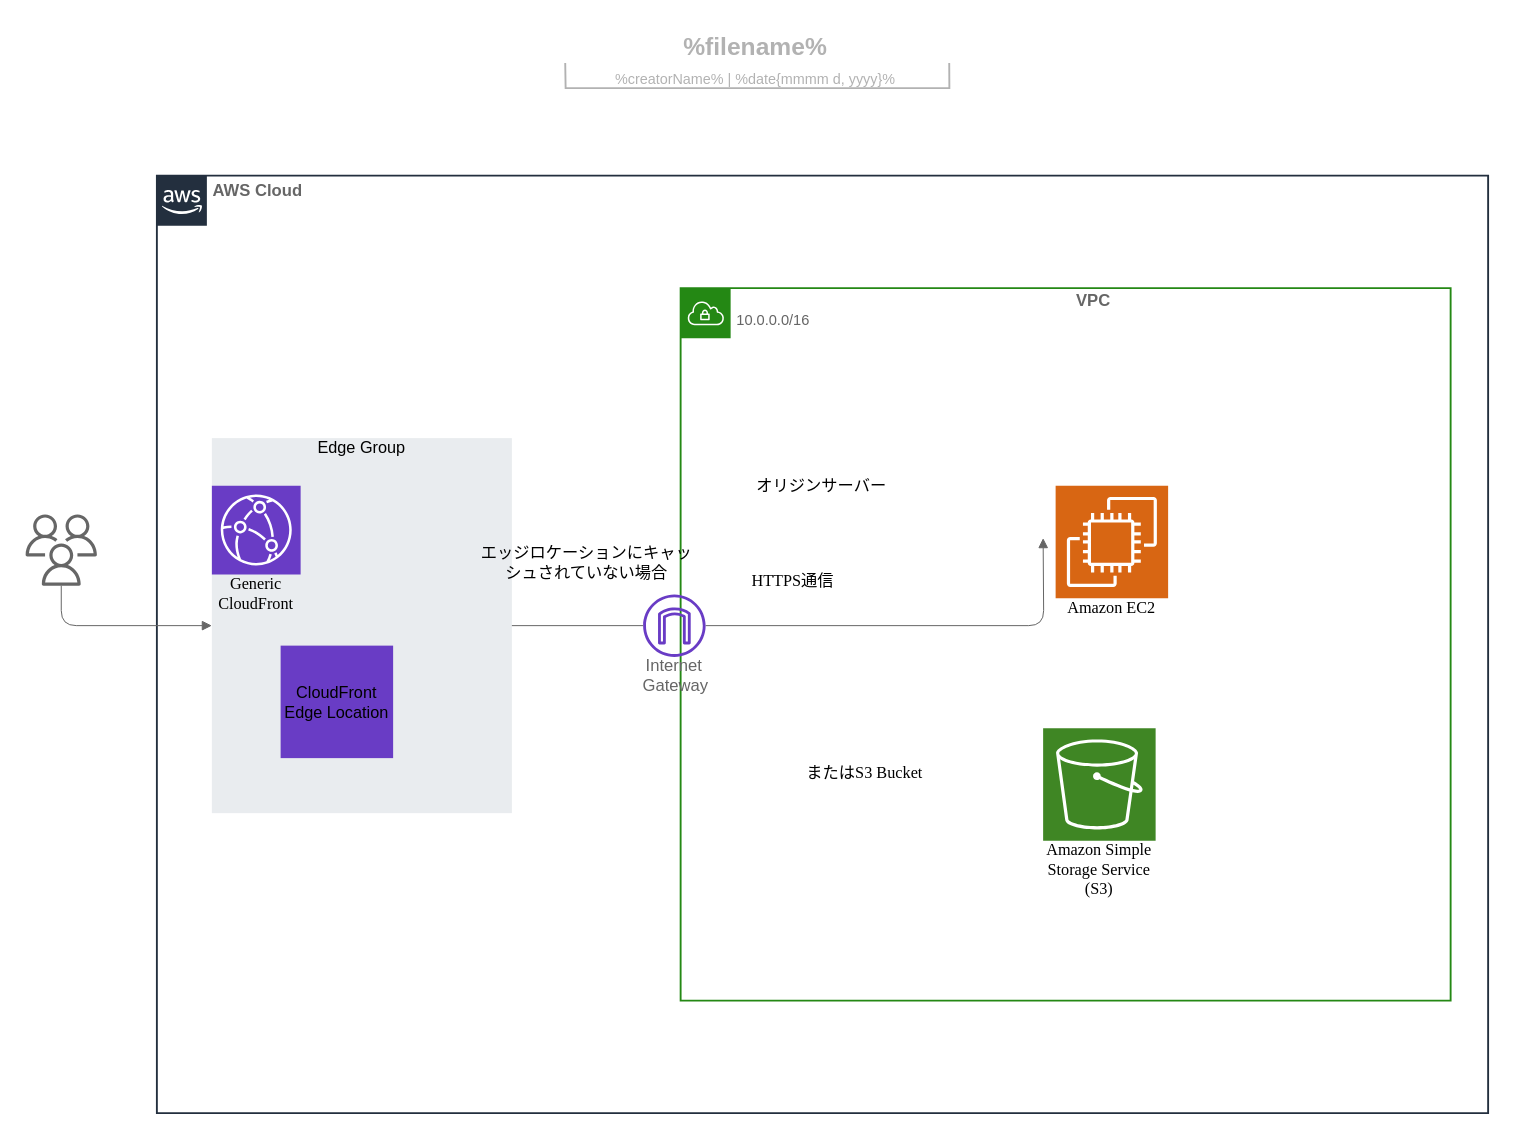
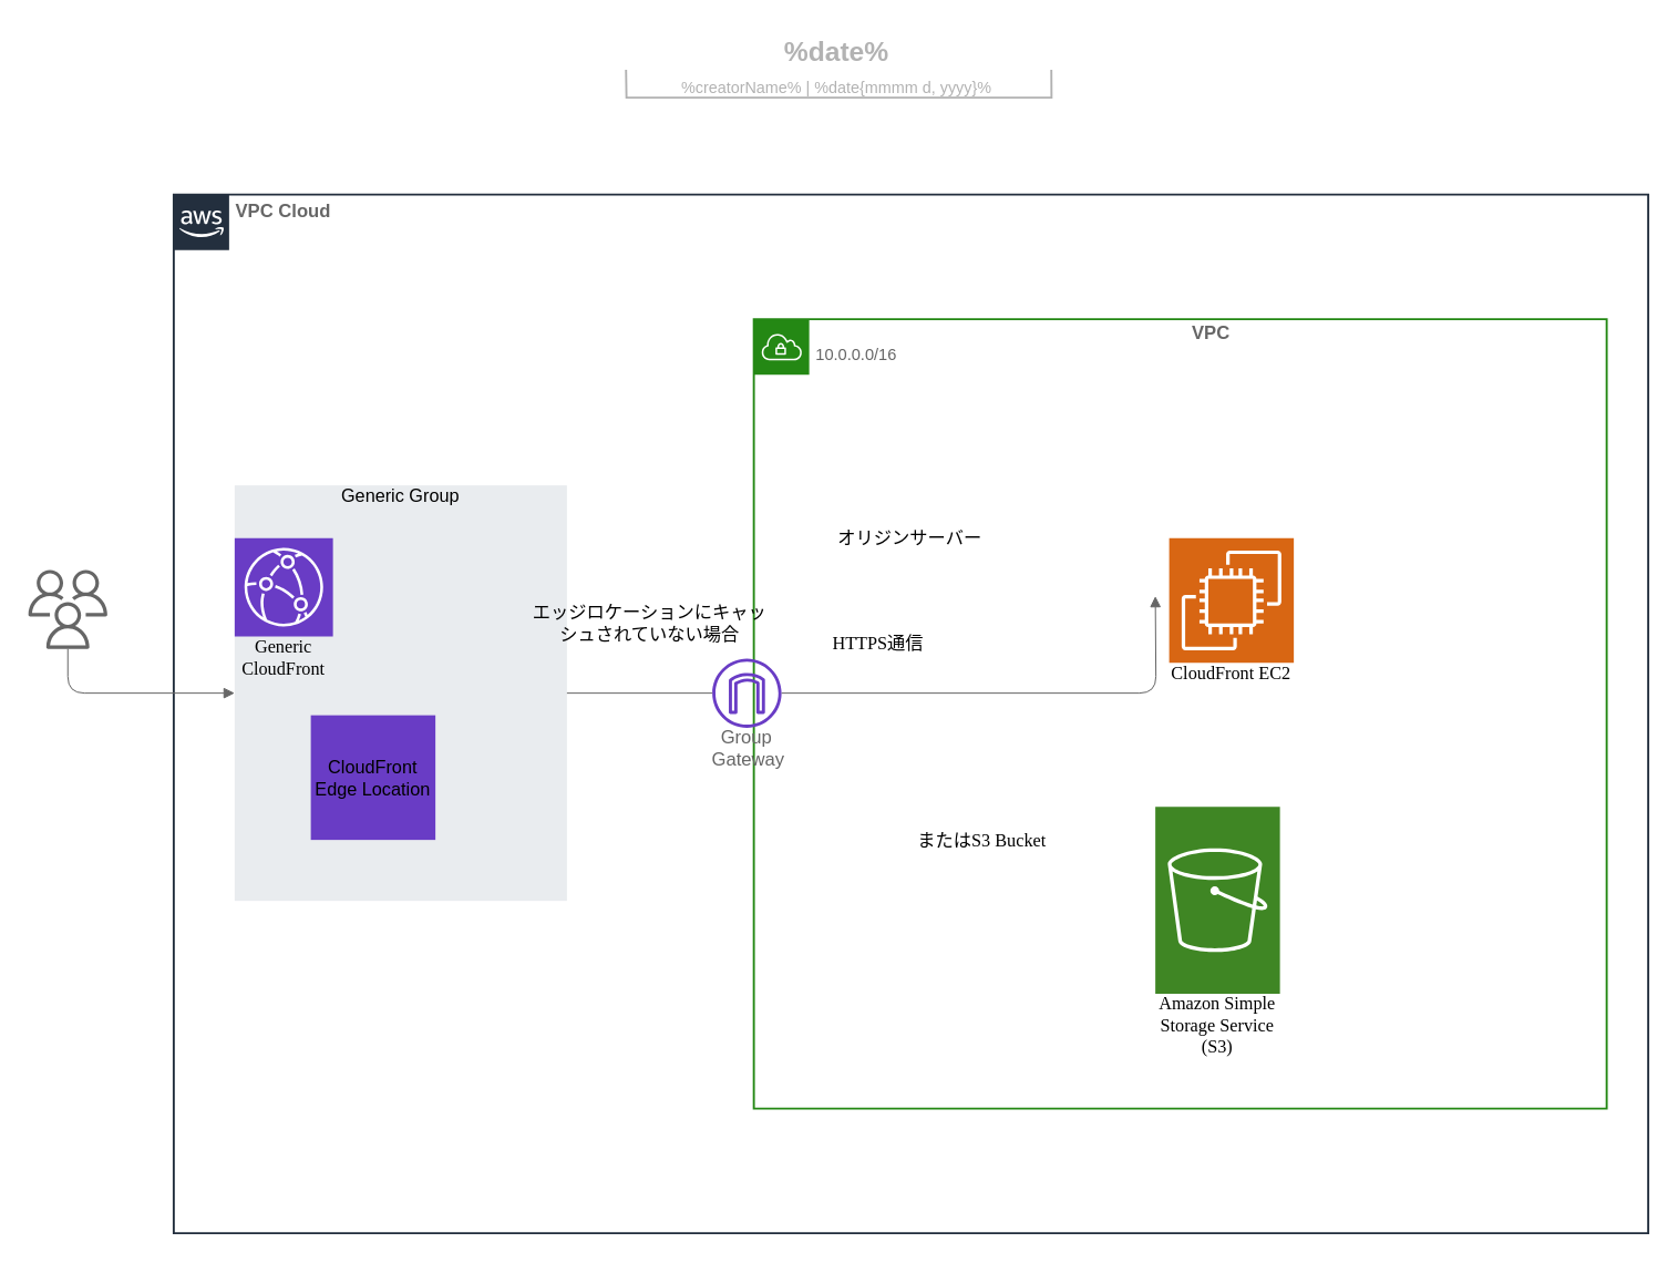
- <mxCell id="7" value="%filename%" style="points=[[0.262,0.967,0],[0.742,0.967,0]];html=1;overflow=block;blockSpacing=1;whiteSpace=wrap;fontSize=19.7;fontColor=#b2b2b2;fontStyle=1;align=center;spacingLeft=7;spacingRight=7;spacingTop=2;spacing=3;strokeOpacity=0;fillOpacity=0;rounded=1;absoluteArcSize=1;arcSize=12;fillColor=#ffffff;strokeWidth=1.5;" vertex="1" parent="6"><mxGeometry width="640" height="31" as="geometry" /></mxCell>
+ <mxCell id="7" value="%date%" style="points=[[0.262,0.967,0],[0.742,0.967,0]];html=1;overflow=block;blockSpacing=1;whiteSpace=wrap;fontSize=19.7;fontColor=#b2b2b2;fontStyle=1;align=center;spacingLeft=7;spacingRight=7;spacingTop=2;spacing=3;strokeOpacity=0;fillOpacity=0;rounded=1;absoluteArcSize=1;arcSize=12;fillColor=#ffffff;strokeWidth=1.5;" vertex="1" parent="6"><mxGeometry width="640" height="31" as="geometry" /></mxCell>
- <mxCell id="4" value="AWS Cloud" style="html=1;overflow=block;blockSpacing=1;whiteSpace=wrap;shape=mxgraph.aws4.group;grIcon=mxgraph.aws4.group_aws_cloud_alt;verticalAlign=top;align=left;grIconSize=40;spacingLeft=45;spacingTop=5;container=1;pointerEvents=0;collapsible=0;recursiveResize=0;fontSize=13.3;fontColor=#666666;fontStyle=1;spacing=0;strokeColor=#232f3e;strokeOpacity=100;fillOpacity=0;fillColor=#000000;strokeWidth=1.5;" vertex="1" parent="1"><mxGeometry x="125" y="140" width="1065" height="750" as="geometry" /></mxCell>
+ <mxCell id="4" value="VPC Cloud" style="html=1;overflow=block;blockSpacing=1;whiteSpace=wrap;shape=mxgraph.aws4.group;grIcon=mxgraph.aws4.group_aws_cloud_alt;verticalAlign=top;align=left;grIconSize=40;spacingLeft=45;spacingTop=5;container=1;pointerEvents=0;collapsible=0;recursiveResize=0;fontSize=13.3;fontColor=#666666;fontStyle=1;spacing=0;strokeColor=#232f3e;strokeOpacity=100;fillOpacity=0;fillColor=#000000;strokeWidth=1.5;" vertex="1" parent="1"><mxGeometry x="125" y="140" width="1065" height="750" as="geometry" /></mxCell>
- <mxCell id="10" value="Edge Group" style="html=1;overflow=block;blockSpacing=1;whiteSpace=wrap;verticalAlign=top;align=center;container=1;pointerEvents=0;collapsible=0;recursiveResize=0;fontSize=13;fontColor=default;spacing=0;strokeColor=none;strokeOpacity=0;fillOpacity=13;fillColor=#5a6c86;strokeWidth=0;" vertex="1" parent="1"><mxGeometry x="169" y="350" width="240" height="300" as="geometry" /></mxCell>
+ <mxCell id="10" value="Generic Group" style="html=1;overflow=block;blockSpacing=1;whiteSpace=wrap;verticalAlign=top;align=center;container=1;pointerEvents=0;collapsible=0;recursiveResize=0;fontSize=13;fontColor=default;spacing=0;strokeColor=none;strokeOpacity=0;fillOpacity=13;fillColor=#5a6c86;strokeWidth=0;" vertex="1" parent="1"><mxGeometry x="169" y="350" width="240" height="300" as="geometry" /></mxCell>
- <mxCell id="20" value="Amazon EC2" style="html=1;overflow=block;blockSpacing=1;whiteSpace=wrap;shape=mxgraph.aws4.resourceIcon;resIcon=mxgraph.aws4.ec2;verticalLabelPosition=bottom;align=center;verticalAlign=top;strokeColor=#ffffff;pointerEvents=1;fontSize=13;fontFamily=Lucid JP;fontColor=default;spacing=0;strokeOpacity=0;fillColor=#d86613;strokeWidth=1.5;" vertex="1" parent="1"><mxGeometry x="844" y="388" width="90" height="90" as="geometry" /></mxCell>
+ <mxCell id="20" value="CloudFront EC2" style="html=1;overflow=block;blockSpacing=1;whiteSpace=wrap;shape=mxgraph.aws4.resourceIcon;resIcon=mxgraph.aws4.ec2;verticalLabelPosition=bottom;align=center;verticalAlign=top;strokeColor=#ffffff;pointerEvents=1;fontSize=13;fontFamily=Lucid JP;fontColor=default;spacing=0;strokeOpacity=0;fillColor=#d86613;strokeWidth=1.5;" vertex="1" parent="1"><mxGeometry x="844" y="388" width="90" height="90" as="geometry" /></mxCell>
- <mxCell id="5" value="Internet Gateway" style="html=1;overflow=block;blockSpacing=1;whiteSpace=wrap;shape=mxgraph.aws4.internet_gateway;labelPosition=center;verticalLabelPosition=bottom;align=center;verticalAlign=top;pointerEvents=1;fontSize=13.3;fontColor=#666666;spacing=0;strokeOpacity=100;fillColor=#693cc5;strokeWidth=1.5;strokeColor=none;" vertex="1" parent="1"><mxGeometry x="514" y="475" width="50" height="50" as="geometry" /></mxCell>
+ <mxCell id="5" value="Group Gateway" style="html=1;overflow=block;blockSpacing=1;whiteSpace=wrap;shape=mxgraph.aws4.internet_gateway;labelPosition=center;verticalLabelPosition=bottom;align=center;verticalAlign=top;pointerEvents=1;fontSize=13.3;fontColor=#666666;spacing=0;strokeOpacity=100;fillColor=#693cc5;strokeWidth=1.5;strokeColor=none;" vertex="1" parent="1"><mxGeometry x="514" y="475" width="50" height="50" as="geometry" /></mxCell>
- <mxCell id="18" value="またはS3 Bucket" style="html=1;overflow=block;blockSpacing=1;whiteSpace=wrap;fontSize=13;fontFamily=Lucid JP;fontColor=default;align=center;spacing=3.8;strokeOpacity=0;fillOpacity=0;fillColor=#ffffff;strokeWidth=1.5;" vertex="1" parent="1"><mxGeometry x="619" y="582" width="145" height="70" as="geometry" /></mxCell>
+ <mxCell id="18" value="またはS3 Bucket" style="html=1;overflow=block;blockSpacing=1;whiteSpace=wrap;fontSize=13;fontFamily=Lucid JP;fontColor=default;align=center;spacing=3.8;strokeOpacity=0;fillOpacity=0;fillColor=#ffffff;strokeWidth=1.5;" vertex="1" parent="1"><mxGeometry x="619" y="582" width="180" height="47" as="geometry" /></mxCell>
- <mxCell id="16" value="Amazon Simple Storage Service (S3)" style="html=1;overflow=block;blockSpacing=1;whiteSpace=wrap;shape=mxgraph.aws4.resourceIcon;resIcon=mxgraph.aws4.s3;labelPosition=center;verticalLabelPosition=bottom;align=center;verticalAlign=top;strokeColor=#ffffff;pointerEvents=1;fontSize=13;fontFamily=Lucid JP;fontColor=default;spacing=0;strokeOpacity=0;fillColor=#3f8624;strokeWidth=1.5;" vertex="1" parent="1"><mxGeometry x="834" y="582" width="90" height="90" as="geometry" /></mxCell>
+ <mxCell id="16" value="Amazon Simple Storage Service (S3)" style="html=1;overflow=block;blockSpacing=1;whiteSpace=wrap;shape=mxgraph.aws4.resourceIcon;resIcon=mxgraph.aws4.s3;labelPosition=center;verticalLabelPosition=bottom;align=center;verticalAlign=top;strokeColor=#ffffff;pointerEvents=1;fontSize=13;fontFamily=Lucid JP;fontColor=default;spacing=0;strokeOpacity=0;fillColor=#3f8624;strokeWidth=1.5;" vertex="1" parent="1"><mxGeometry x="834" y="582" width="90" height="135" as="geometry" /></mxCell>
